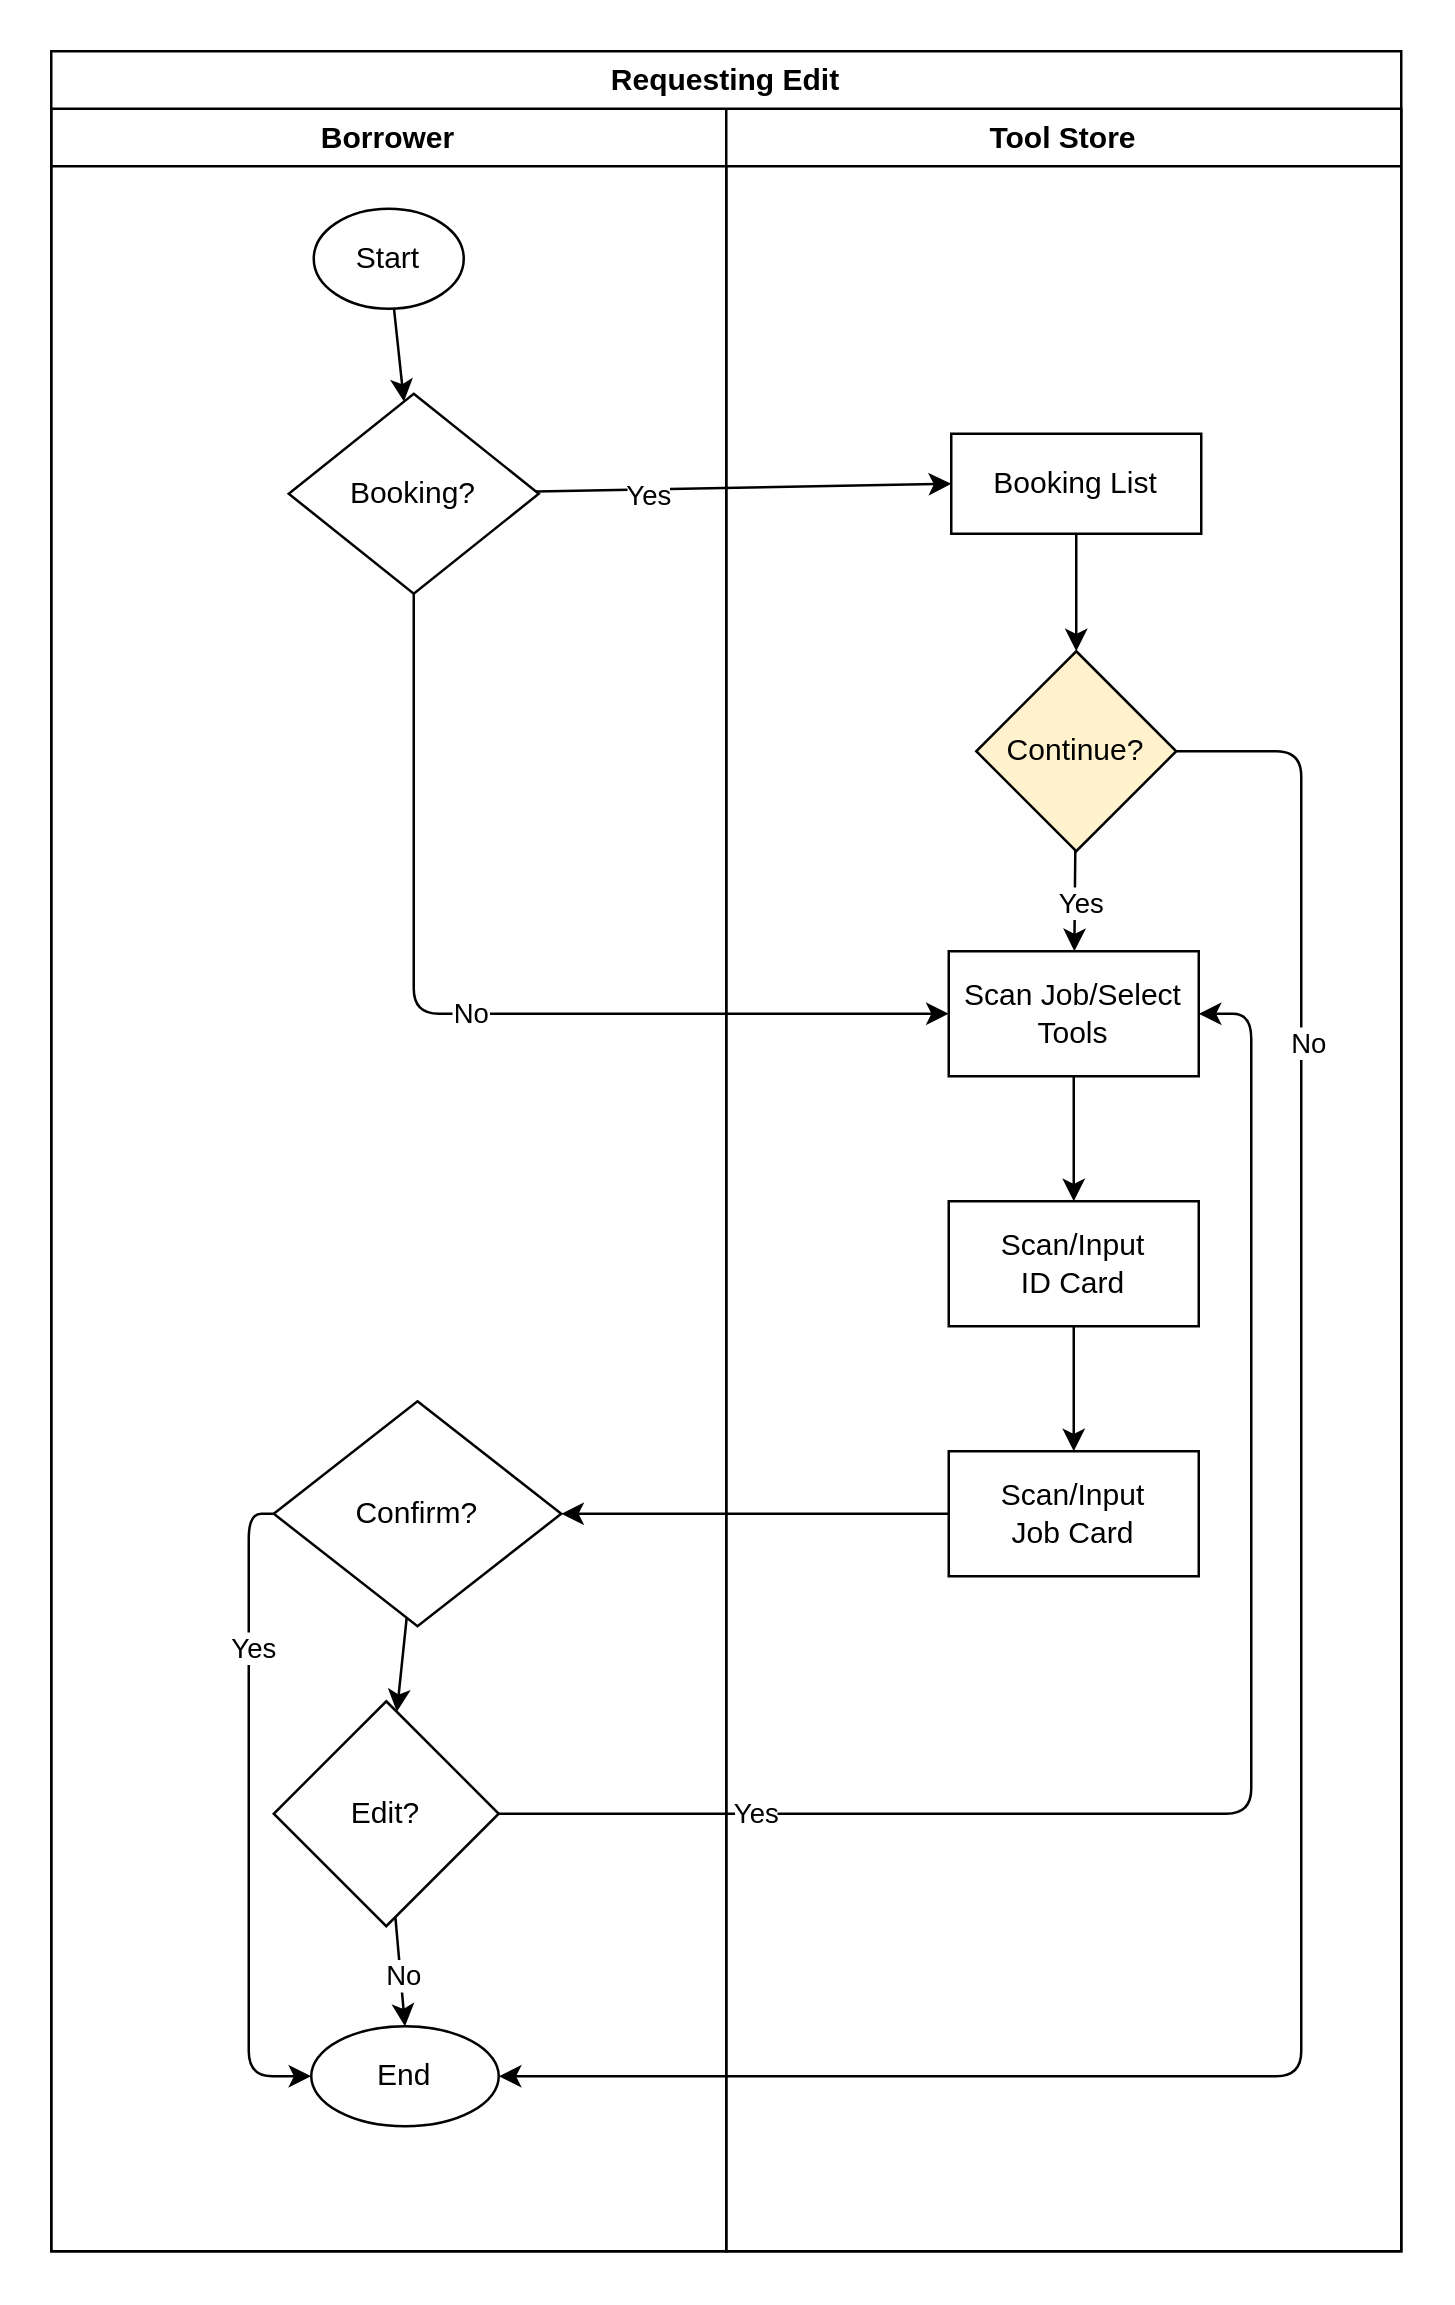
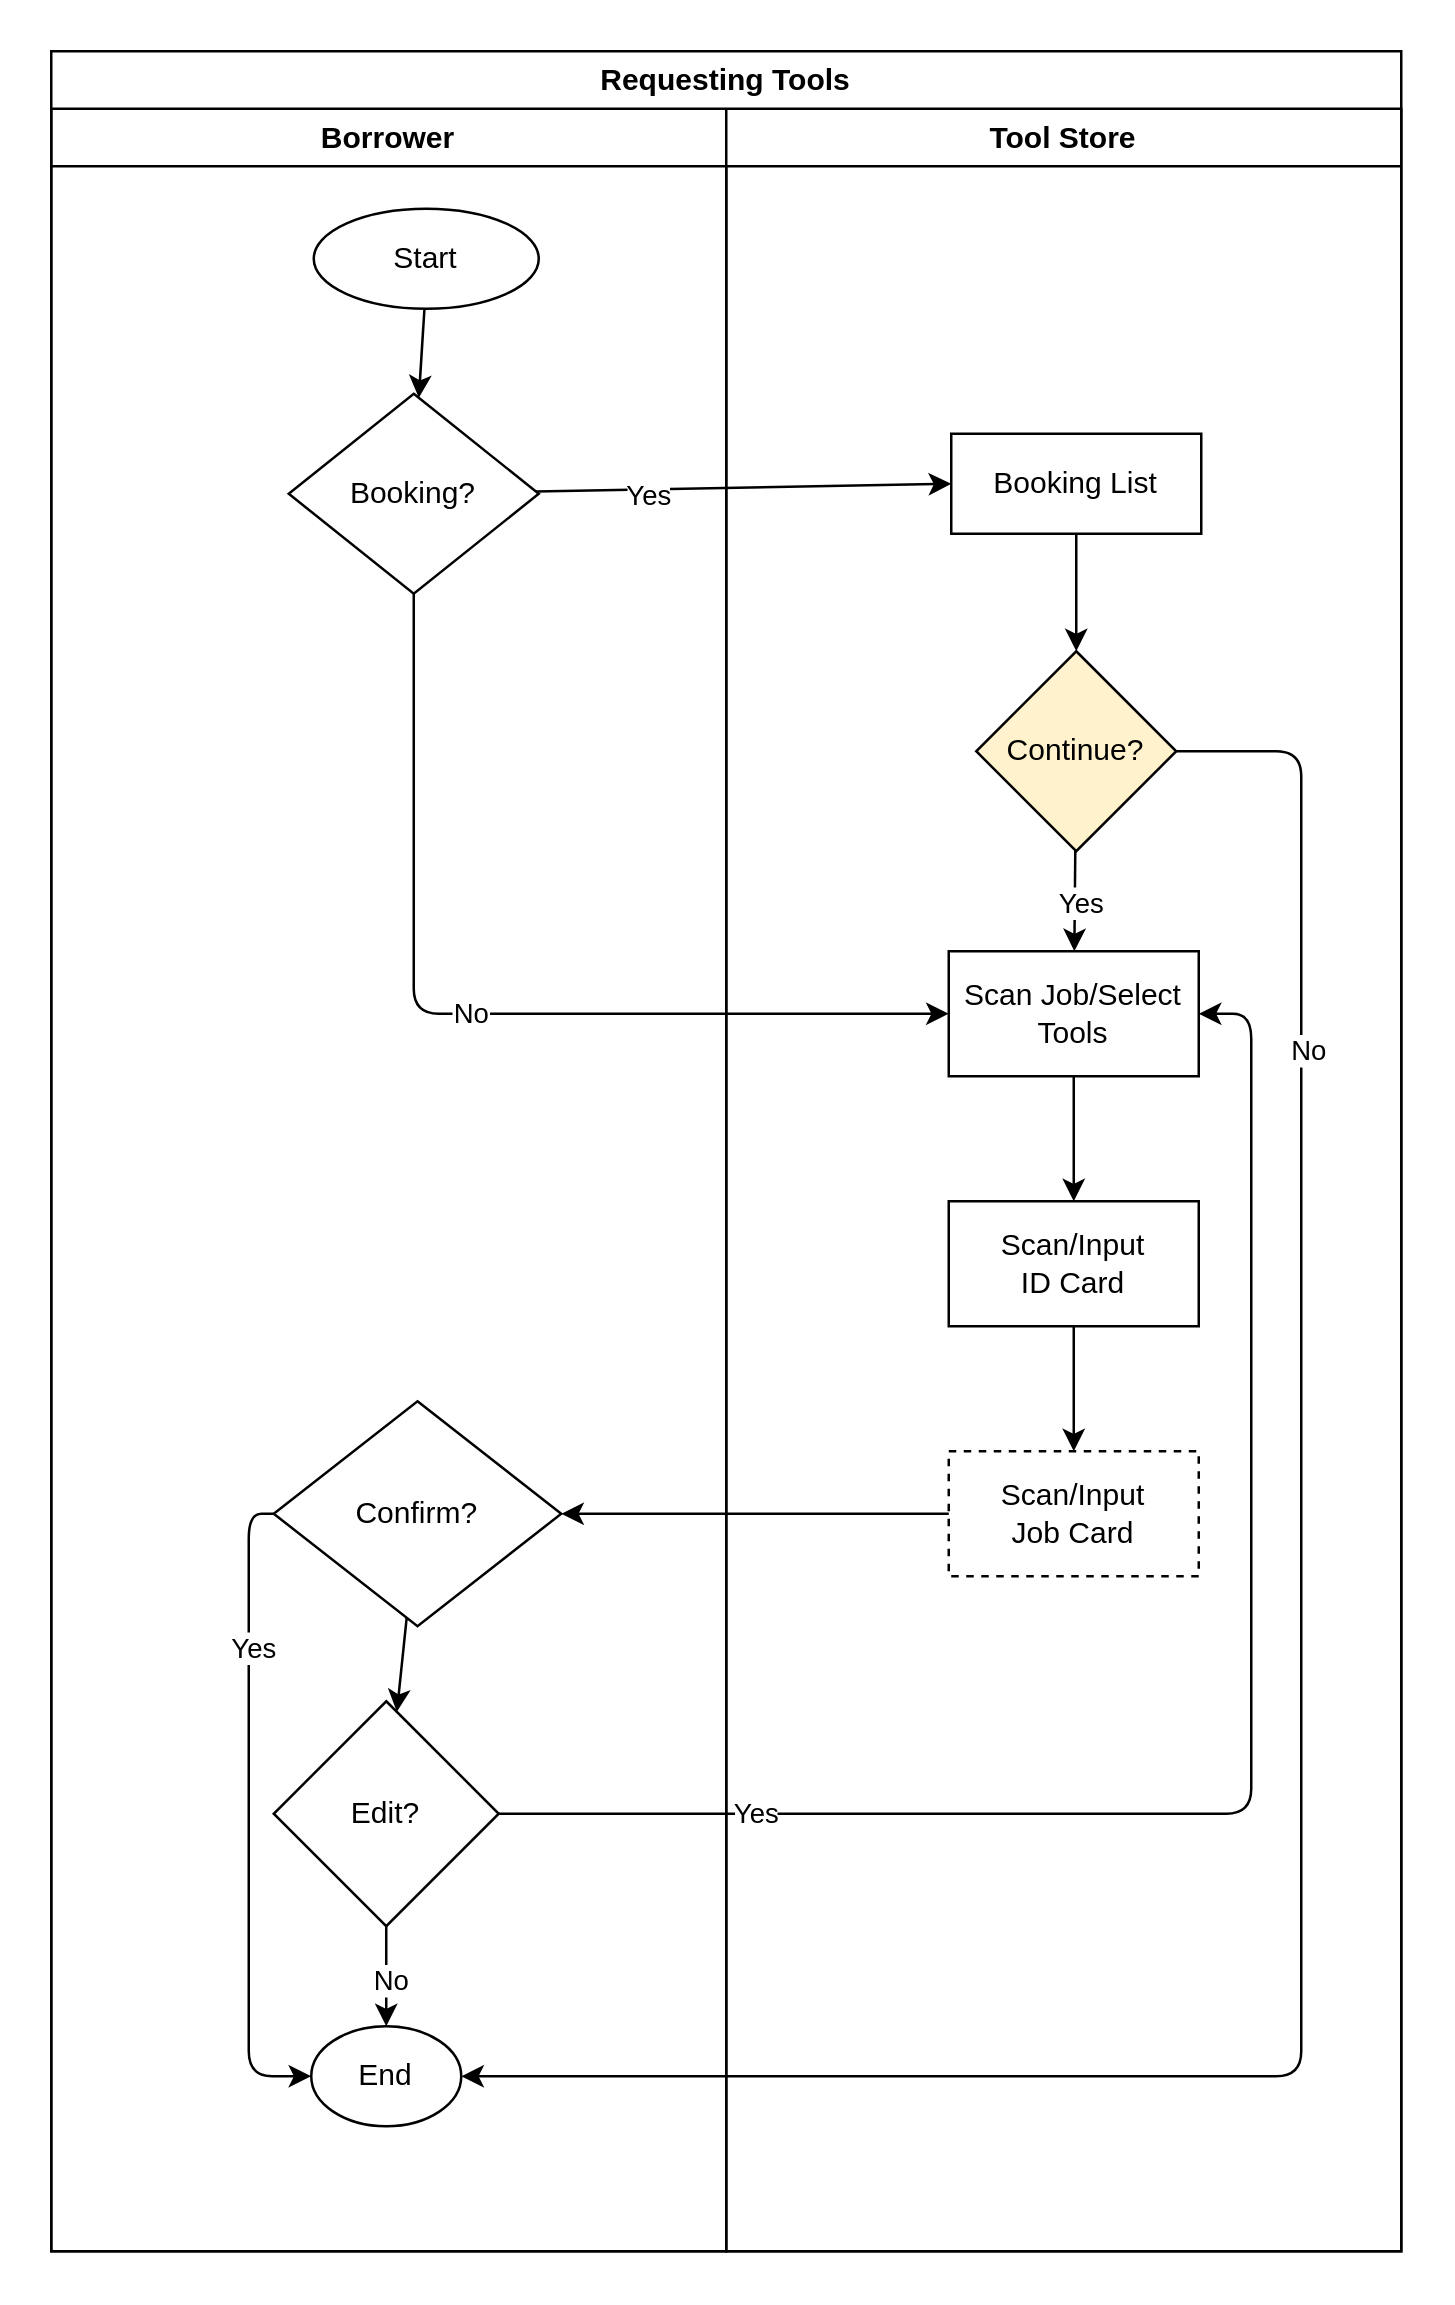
- <mxCell id="8" value="Requesting Edit" style="swimlane;whiteSpace=wrap;html=1;" parent="1" vertex="1"><mxGeometry x="20" y="20" width="540" height="880" as="geometry" /></mxCell>
+ <mxCell id="8" value="Requesting Tools" style="swimlane;whiteSpace=wrap;html=1;" parent="1" vertex="1"><mxGeometry x="20" y="20" width="540" height="880" as="geometry" /></mxCell>
- <mxCell id="3" value="Start" style="ellipse;whiteSpace=wrap;html=1;" parent="2" vertex="1"><mxGeometry x="105" y="40" width="60" height="40" as="geometry" /></mxCell>
+ <mxCell id="3" value="Start" style="ellipse;whiteSpace=wrap;html=1;" parent="2" vertex="1"><mxGeometry x="105" y="40" width="90" height="40" as="geometry" /></mxCell>
- <mxCell id="11" value="Scan/Input &lt;br&gt;Job Card" style="rounded=0;whiteSpace=wrap;html=1;" parent="8" vertex="1"><mxGeometry x="359" y="560" width="100" height="50" as="geometry" /></mxCell>
+ <mxCell id="11" value="Scan/Input &lt;br&gt;Job Card" style="rounded=0;whiteSpace=wrap;html=1;dashed=1;" parent="8" vertex="1"><mxGeometry x="359" y="560" width="100" height="50" as="geometry" /></mxCell>
- <mxCell id="24" value="End" style="ellipse;whiteSpace=wrap;html=1;" parent="8" vertex="1"><mxGeometry x="104" y="790" width="75" height="40" as="geometry" /></mxCell>
+ <mxCell id="24" value="End" style="ellipse;whiteSpace=wrap;html=1;" parent="8" vertex="1"><mxGeometry x="104" y="790" width="60" height="40" as="geometry" /></mxCell>
